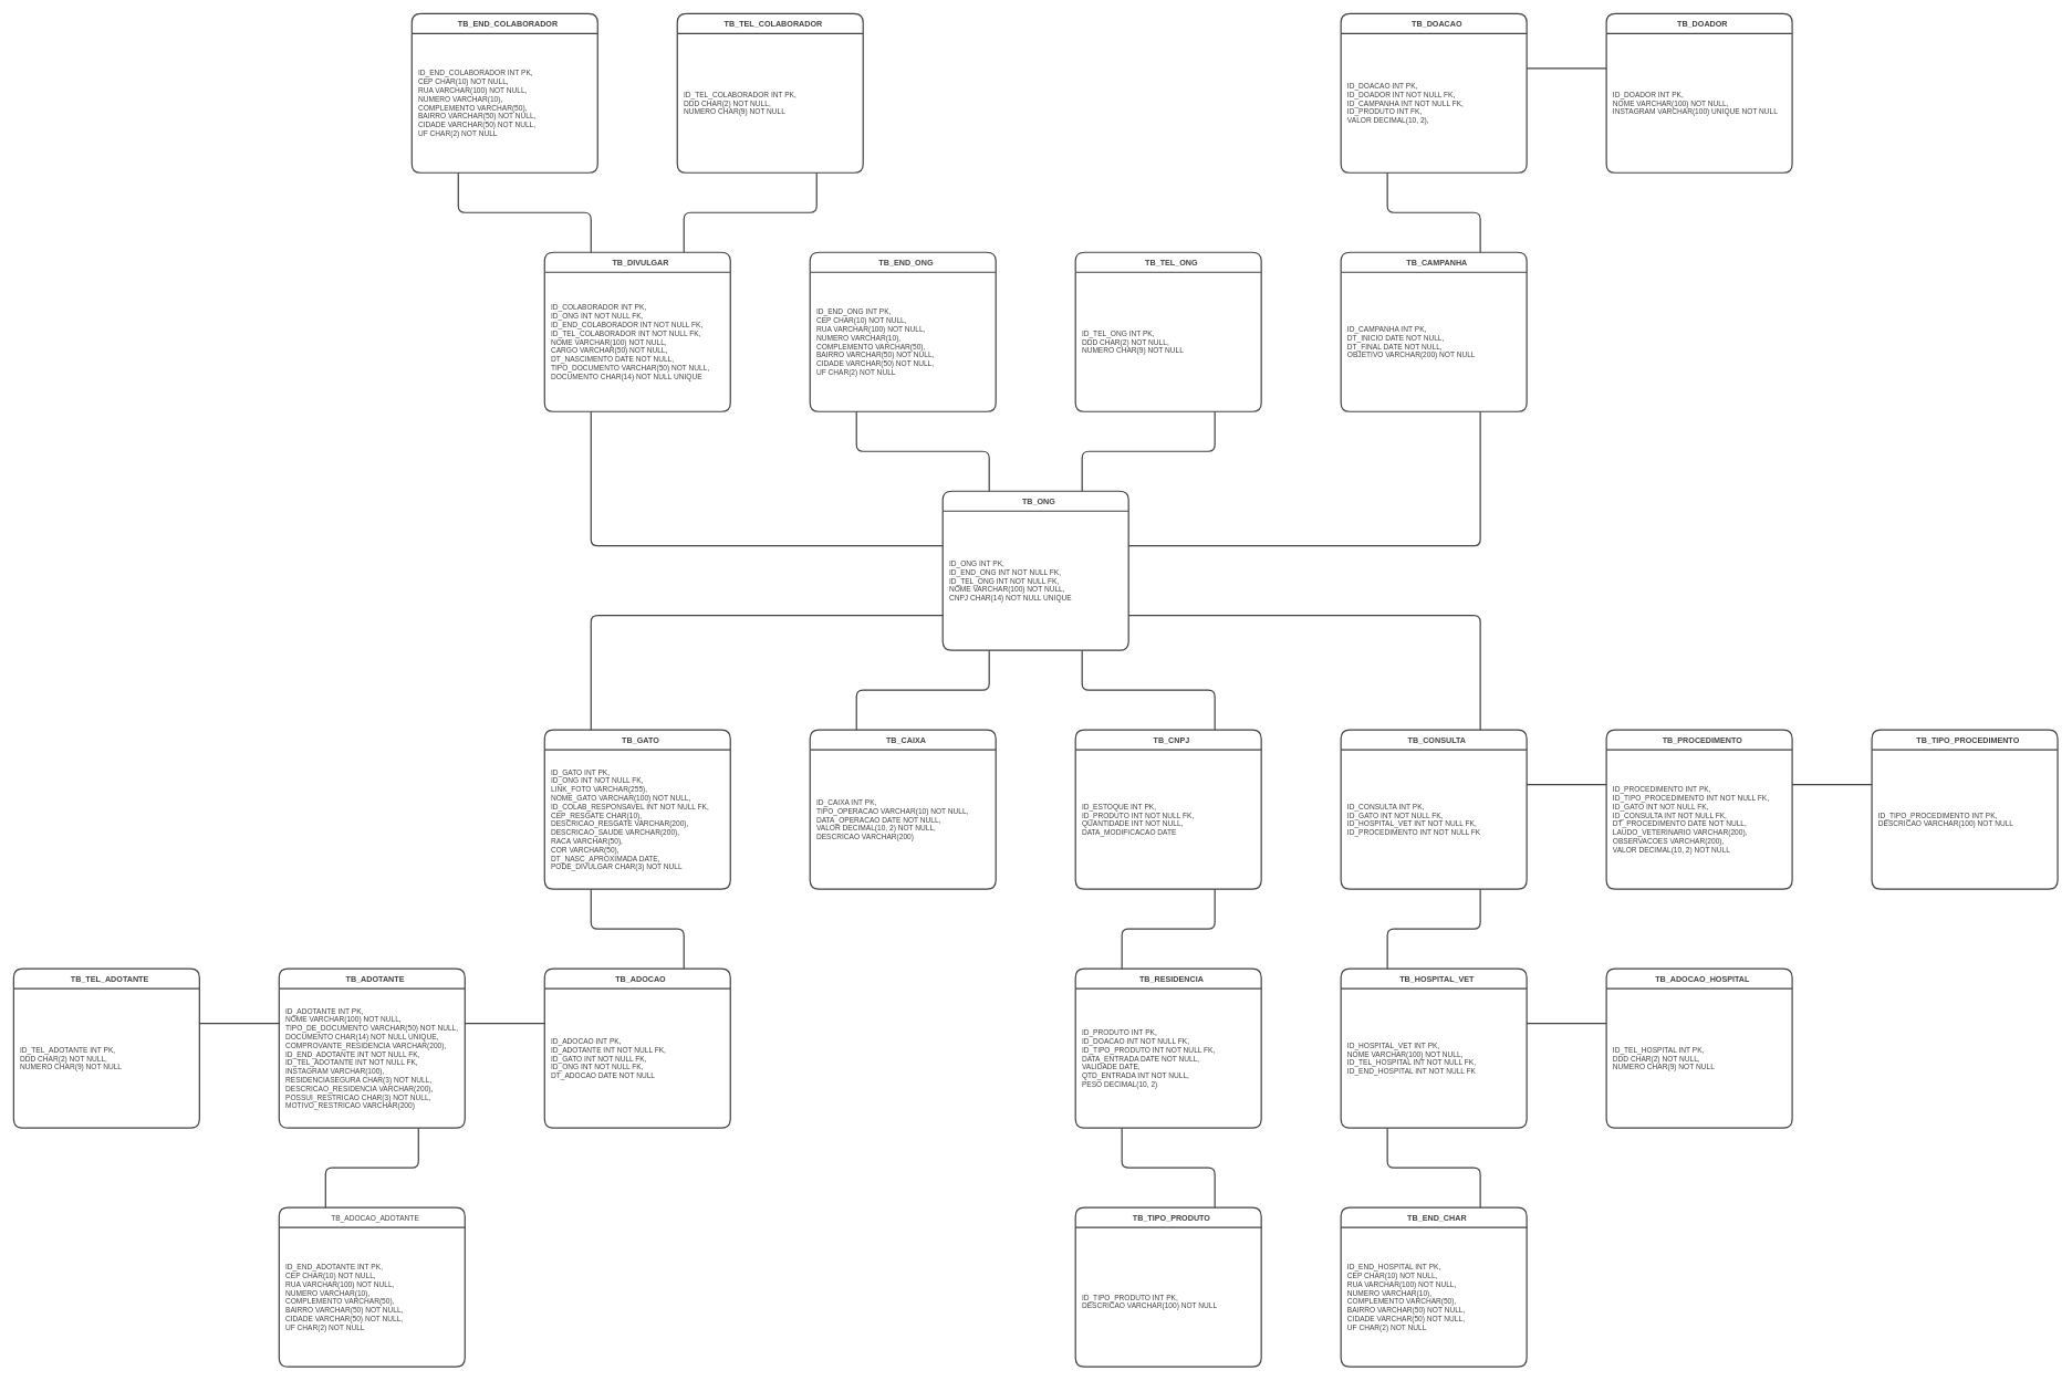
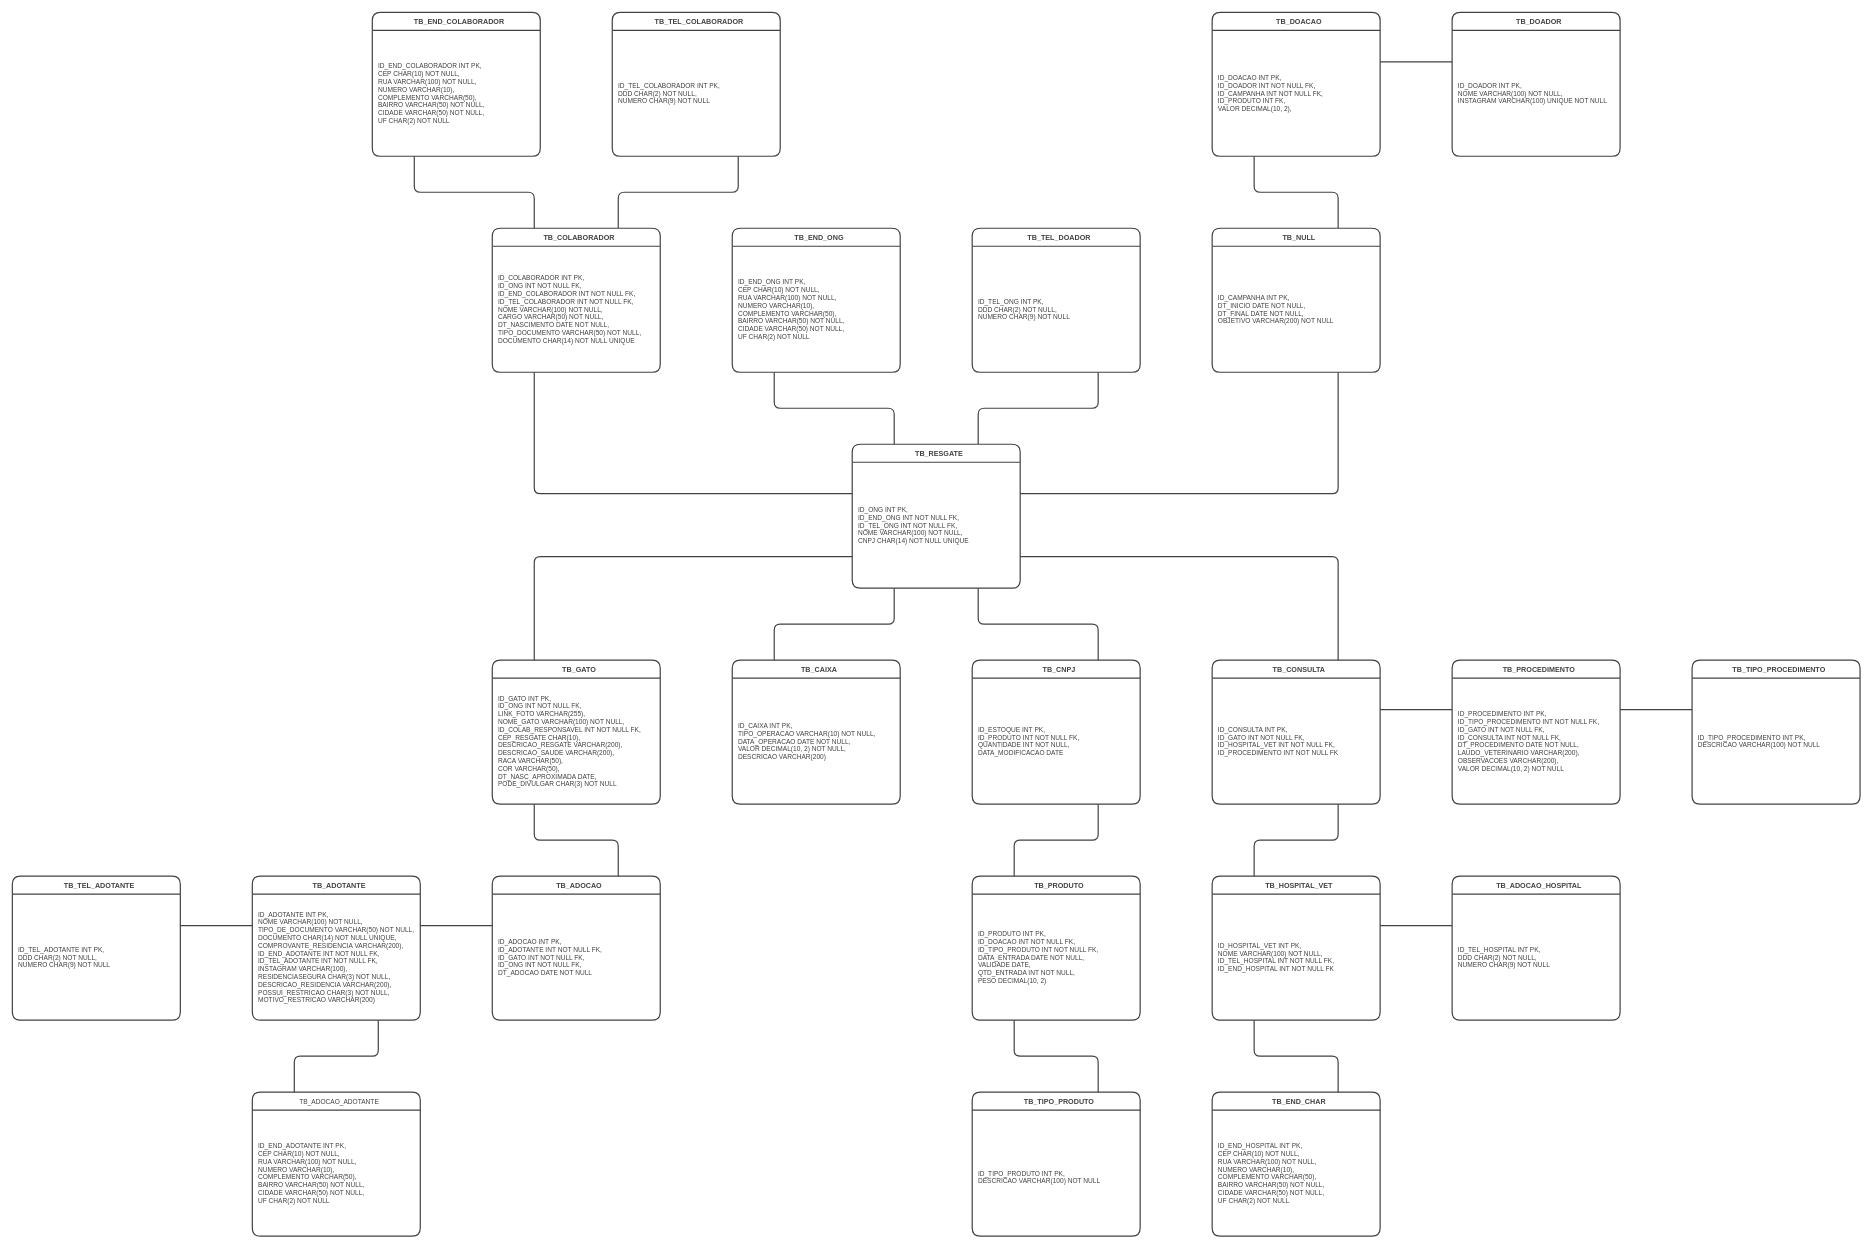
- <mxCell id="10" value="TB_DIVULGAR" style="swimlane;childLayout=stackLayout;horizontal=1;startSize=30;horizontalStack=0;rounded=1;fontSize=12;fontStyle=1;strokeWidth=2;resizeParent=0;resizeLast=1;shadow=0;dashed=0;align=center;fillColor=#FFFFFF;fontColor=#424242;strokeColor=#424242;glass=0;swimlaneLine=1;spacing=0;spacingLeft=10;" parent="1" vertex="1"><mxGeometry x="820" y="380" width="280" height="240" as="geometry" /></mxCell>
+ <mxCell id="10" value="TB_COLABORADOR" style="swimlane;childLayout=stackLayout;horizontal=1;startSize=30;horizontalStack=0;rounded=1;fontSize=12;fontStyle=1;strokeWidth=2;resizeParent=0;resizeLast=1;shadow=0;dashed=0;align=center;fillColor=#FFFFFF;fontColor=#424242;strokeColor=#424242;glass=0;swimlaneLine=1;spacing=0;spacingLeft=10;" parent="1" vertex="1"><mxGeometry x="820" y="380" width="280" height="240" as="geometry" /></mxCell>
- <mxCell id="7" value="TB_TEL_ONG" style="swimlane;childLayout=stackLayout;horizontal=1;startSize=30;horizontalStack=0;rounded=1;fontSize=12;fontStyle=1;strokeWidth=2;resizeParent=0;resizeLast=1;shadow=0;dashed=0;align=center;fillColor=#FFFFFF;fontColor=#424242;strokeColor=#424242;glass=0;swimlaneLine=1;verticalAlign=middle;spacing=0;spacingLeft=10;" parent="1" vertex="1"><mxGeometry x="1620" y="380" width="280" height="240" as="geometry" /></mxCell>
+ <mxCell id="7" value="TB_TEL_DOADOR" style="swimlane;childLayout=stackLayout;horizontal=1;startSize=30;horizontalStack=0;rounded=1;fontSize=12;fontStyle=1;strokeWidth=2;resizeParent=0;resizeLast=1;shadow=0;dashed=0;align=center;fillColor=#FFFFFF;fontColor=#424242;strokeColor=#424242;glass=0;swimlaneLine=1;verticalAlign=middle;spacing=0;spacingLeft=10;" parent="1" vertex="1"><mxGeometry x="1620" y="380" width="280" height="240" as="geometry" /></mxCell>
- <mxCell id="19" value="TB_CAMPANHA" style="swimlane;childLayout=stackLayout;horizontal=1;startSize=30;horizontalStack=0;rounded=1;fontSize=12;fontStyle=1;strokeWidth=2;resizeParent=0;resizeLast=1;shadow=0;dashed=0;align=center;fillColor=#FFFFFF;fontColor=#424242;strokeColor=#424242;glass=0;swimlaneLine=1;spacing=0;spacingLeft=10;" parent="1" vertex="1"><mxGeometry x="2020" y="380" width="280" height="240" as="geometry" /></mxCell>
+ <mxCell id="19" value="TB_NULL" style="swimlane;childLayout=stackLayout;horizontal=1;startSize=30;horizontalStack=0;rounded=1;fontSize=12;fontStyle=1;strokeWidth=2;resizeParent=0;resizeLast=1;shadow=0;dashed=0;align=center;fillColor=#FFFFFF;fontColor=#424242;strokeColor=#424242;glass=0;swimlaneLine=1;spacing=0;spacingLeft=10;" parent="1" vertex="1"><mxGeometry x="2020" y="380" width="280" height="240" as="geometry" /></mxCell>
- <mxCell id="3" value="TB_ONG" style="swimlane;childLayout=stackLayout;horizontal=1;startSize=30;horizontalStack=0;rounded=1;fontSize=12;fontStyle=1;strokeWidth=2;resizeParent=0;resizeLast=1;shadow=0;dashed=0;align=center;fillColor=#FFFFFF;fontColor=#424242;strokeColor=#424242;glass=0;swimlaneLine=1;spacing=0;spacingLeft=10;" parent="1" vertex="1"><mxGeometry x="1420" y="740" width="280" height="240" as="geometry" /></mxCell>
+ <mxCell id="3" value="TB_RESGATE" style="swimlane;childLayout=stackLayout;horizontal=1;startSize=30;horizontalStack=0;rounded=1;fontSize=12;fontStyle=1;strokeWidth=2;resizeParent=0;resizeLast=1;shadow=0;dashed=0;align=center;fillColor=#FFFFFF;fontColor=#424242;strokeColor=#424242;glass=0;swimlaneLine=1;spacing=0;spacingLeft=10;" parent="1" vertex="1"><mxGeometry x="1420" y="740" width="280" height="240" as="geometry" /></mxCell>
- <mxCell id="33" value="TB_RESIDENCIA" style="swimlane;childLayout=stackLayout;horizontal=1;startSize=30;horizontalStack=0;rounded=1;fontSize=12;fontStyle=1;strokeWidth=2;resizeParent=0;resizeLast=1;shadow=0;dashed=0;align=center;fillColor=#FFFFFF;fontColor=#424242;strokeColor=#424242;glass=0;swimlaneLine=1;spacing=0;spacingLeft=10;" parent="1" vertex="1"><mxGeometry x="1620" y="1460" width="280" height="240" as="geometry" /></mxCell>
+ <mxCell id="33" value="TB_PRODUTO" style="swimlane;childLayout=stackLayout;horizontal=1;startSize=30;horizontalStack=0;rounded=1;fontSize=12;fontStyle=1;strokeWidth=2;resizeParent=0;resizeLast=1;shadow=0;dashed=0;align=center;fillColor=#FFFFFF;fontColor=#424242;strokeColor=#424242;glass=0;swimlaneLine=1;spacing=0;spacingLeft=10;" parent="1" vertex="1"><mxGeometry x="1620" y="1460" width="280" height="240" as="geometry" /></mxCell>
